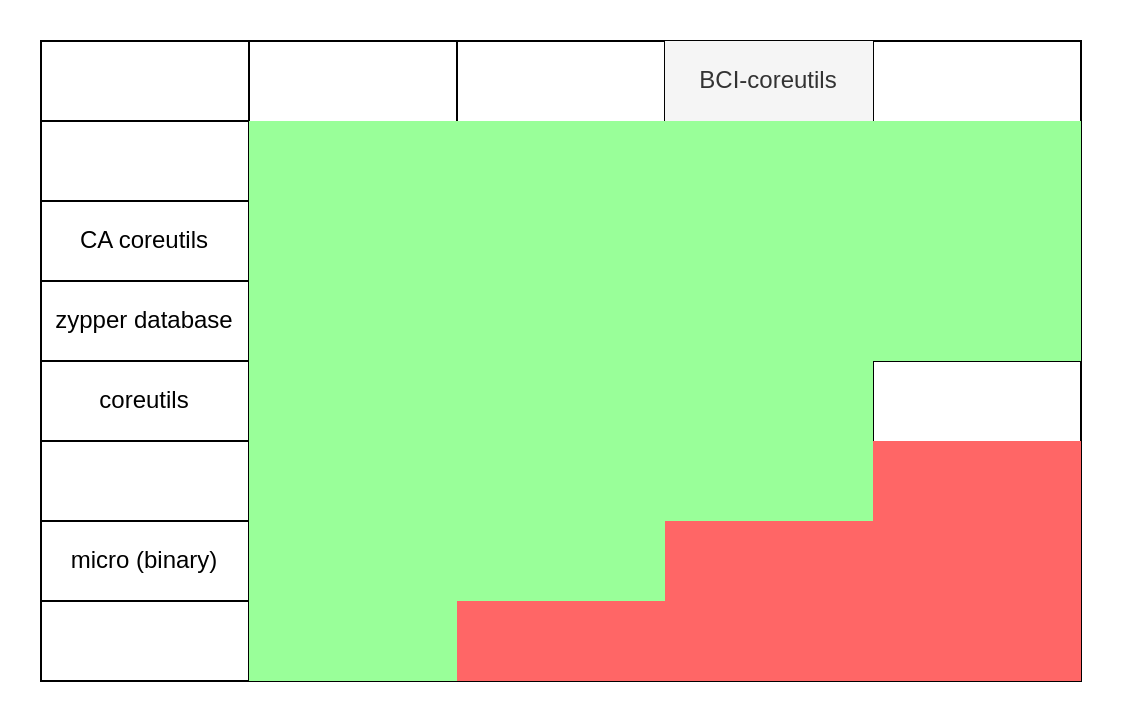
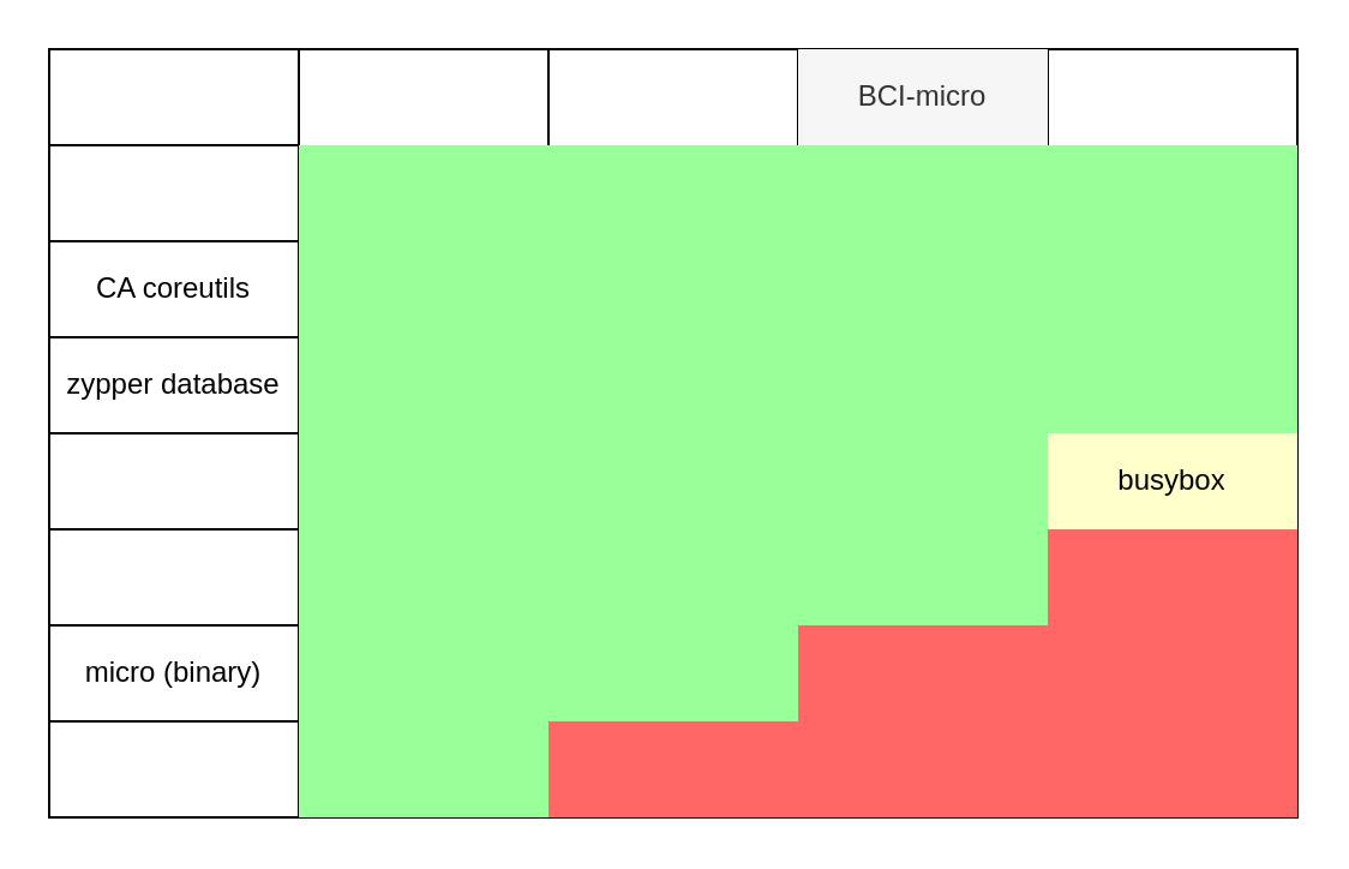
- <mxCell id="4" value="BCI-coreutils" style="shape=partialRectangle;html=1;whiteSpace=wrap;connectable=0;overflow=hidden;fillColor=#f5f5f5;top=0;left=0;bottom=0;right=0;strokeColor=#666666;fontColor=#333333;" vertex="1" parent="3"><mxGeometry x="312" width="104" height="40" as="geometry" /></mxCell>
+ <mxCell id="4" value="BCI-micro" style="shape=partialRectangle;html=1;whiteSpace=wrap;connectable=0;overflow=hidden;fillColor=#f5f5f5;top=0;left=0;bottom=0;right=0;strokeColor=#666666;fontColor=#333333;" vertex="1" parent="3"><mxGeometry x="312" width="104" height="40" as="geometry" /></mxCell>
- <mxCell id="23" value="coreutils" style="shape=partialRectangle;html=1;whiteSpace=wrap;connectable=0;overflow=hidden;fillColor=none;top=0;left=0;bottom=0;right=0;" vertex="1" parent="22"><mxGeometry width="104" height="40" as="geometry" /></mxCell>
+ <mxCell id="27" value="busybox" style="shape=partialRectangle;html=1;whiteSpace=wrap;connectable=0;overflow=hidden;fillColor=#FFFFCC;top=0;left=0;bottom=0;right=0;" vertex="1" parent="22"><mxGeometry x="416" width="104" height="40" as="geometry" /></mxCell>
